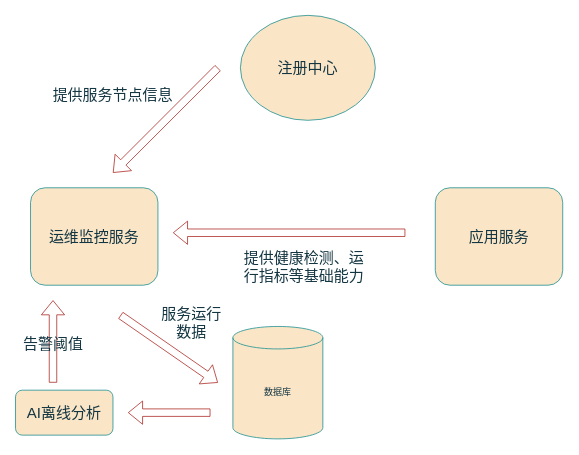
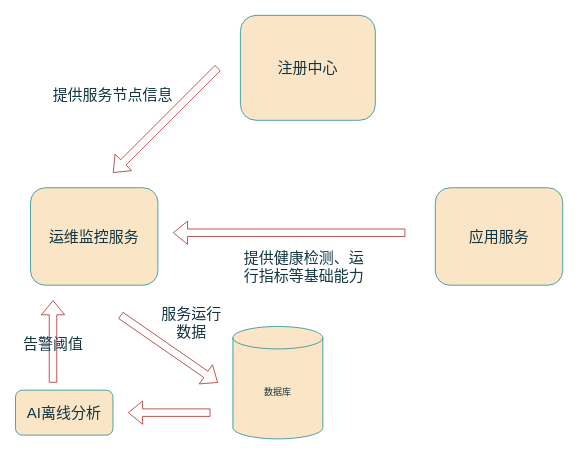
- <mxCell id="2" value="&lt;font style=&quot;font-size: 20px;&quot;&gt;注册中心&lt;/font&gt;" style="ellipse;whiteSpace=wrap;html=1;labelBackgroundColor=none;fillColor=#FAE5C7;strokeColor=#0F8B8D;fontColor=#143642;" vertex="1" parent="1"><mxGeometry x="320" y="20" width="180" height="140" as="geometry" /></mxCell>
+ <mxCell id="2" value="&lt;font style=&quot;font-size: 20px;&quot;&gt;注册中心&lt;/font&gt;" style="rounded=1;whiteSpace=wrap;html=1;labelBackgroundColor=none;fillColor=#FAE5C7;strokeColor=#0F8B8D;fontColor=#143642;" vertex="1" parent="1"><mxGeometry x="320" y="20" width="180" height="140" as="geometry" /></mxCell>
